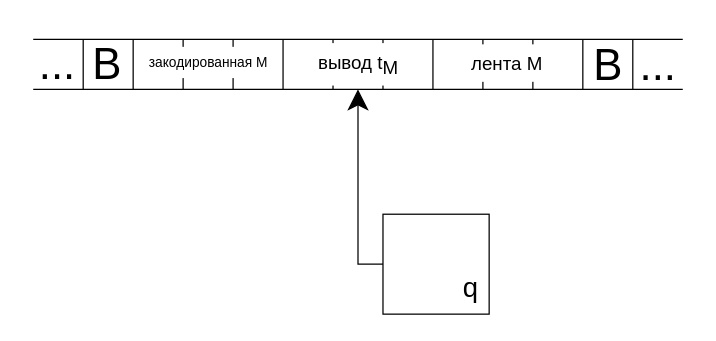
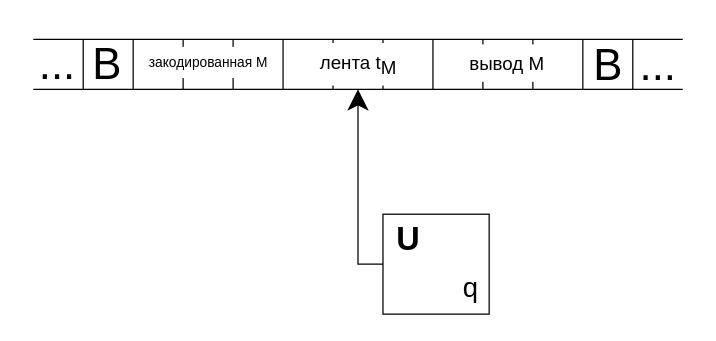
- <mxCell id="26" value="лента М" style="text;html=1;align=center;verticalAlign=middle;resizable=0;points=[];autosize=1;strokeColor=none;fillColor=default;fontSize=15;" vertex="1" parent="1"><mxGeometry x="365" y="35" width="79" height="30" as="geometry" /></mxCell>
+ <mxCell id="26" value="вывод М" style="text;html=1;align=center;verticalAlign=middle;resizable=0;points=[];autosize=1;strokeColor=none;fillColor=default;fontSize=15;" vertex="1" parent="1"><mxGeometry x="365" y="35" width="79" height="30" as="geometry" /></mxCell>
- <mxCell id="25" value="вывод t&lt;sub style=&quot;font-size: 15px;&quot;&gt;M&lt;/sub&gt;" style="text;html=1;align=center;verticalAlign=middle;resizable=0;points=[];autosize=1;strokeColor=none;fillColor=default;fontSize=15;" vertex="1" parent="1"><mxGeometry x="246" y="34" width="80" height="34" as="geometry" /></mxCell>
+ <mxCell id="25" value="лента t&lt;sub style=&quot;font-size: 15px;&quot;&gt;M&lt;/sub&gt;" style="text;html=1;align=center;verticalAlign=middle;resizable=0;points=[];autosize=1;strokeColor=none;fillColor=default;fontSize=15;" vertex="1" parent="1"><mxGeometry x="246" y="34" width="80" height="34" as="geometry" /></mxCell>
+ <mxCell id="16" value="&lt;b&gt;U&lt;/b&gt;" style="text;html=1;align=center;verticalAlign=middle;resizable=0;points=[];autosize=1;strokeColor=none;fillColor=none;fontSize=26;" parent="1" vertex="1"><mxGeometry x="306" y="171" width="40" height="40" as="geometry" /></mxCell>
